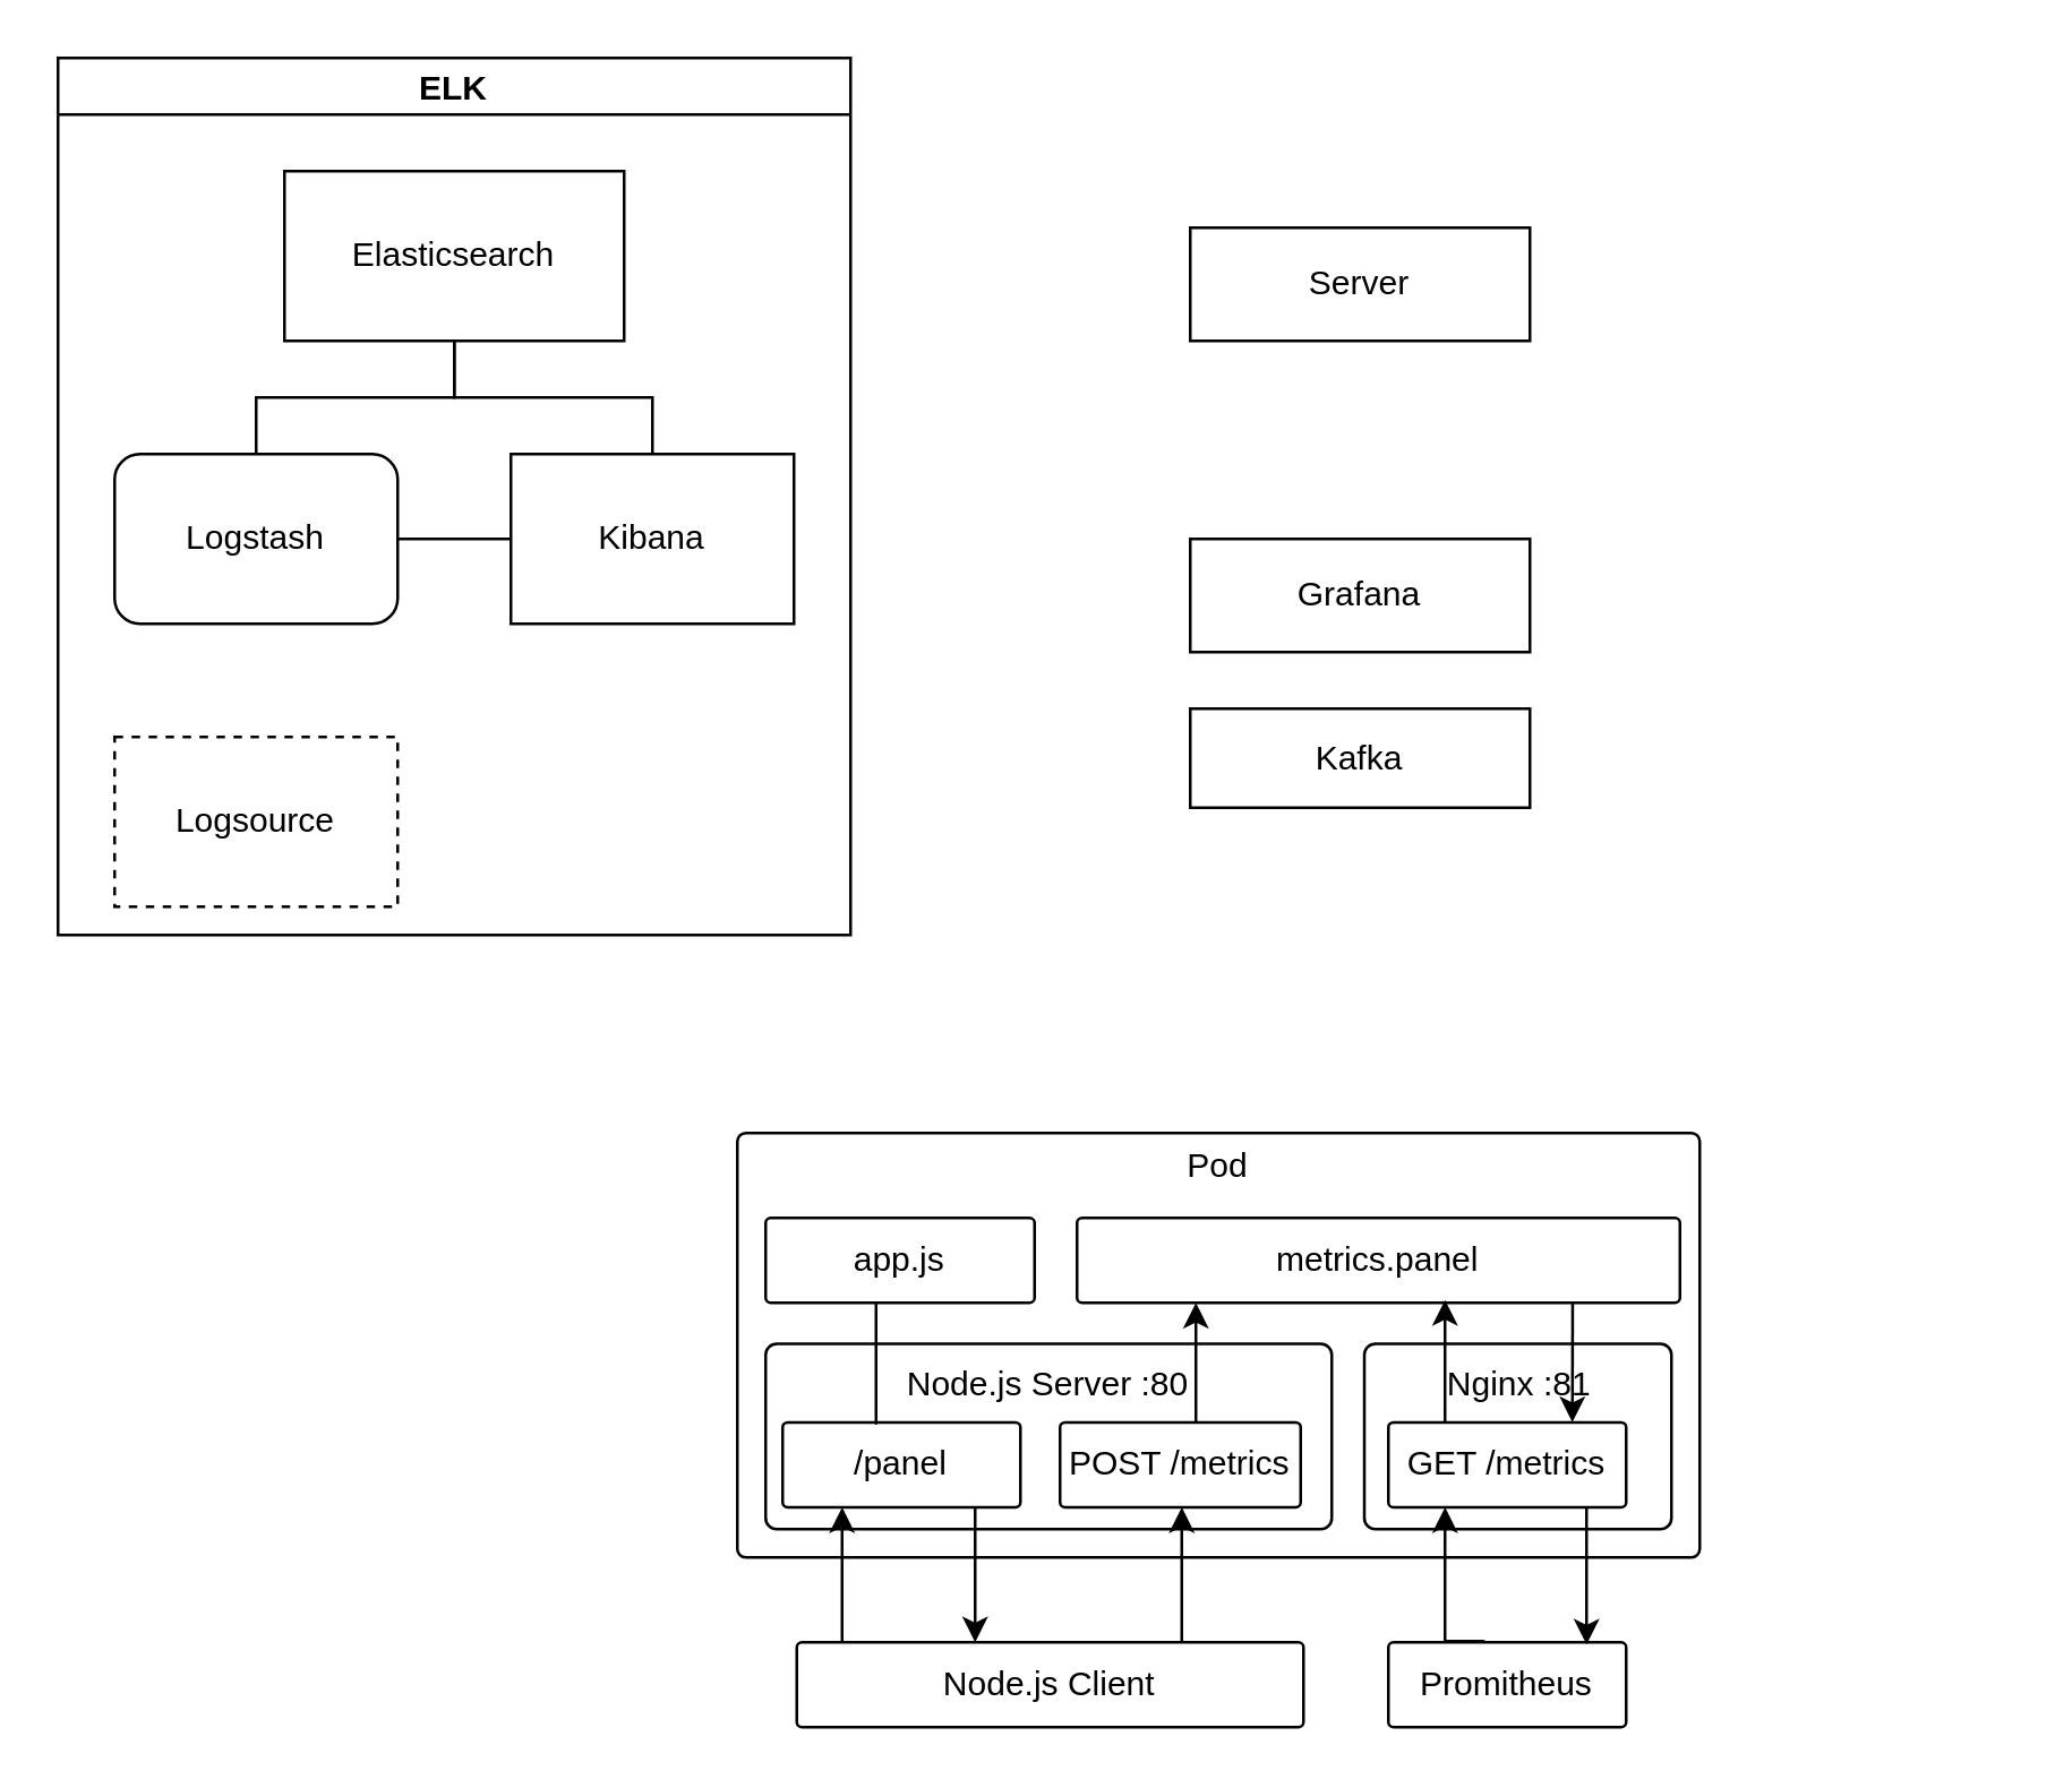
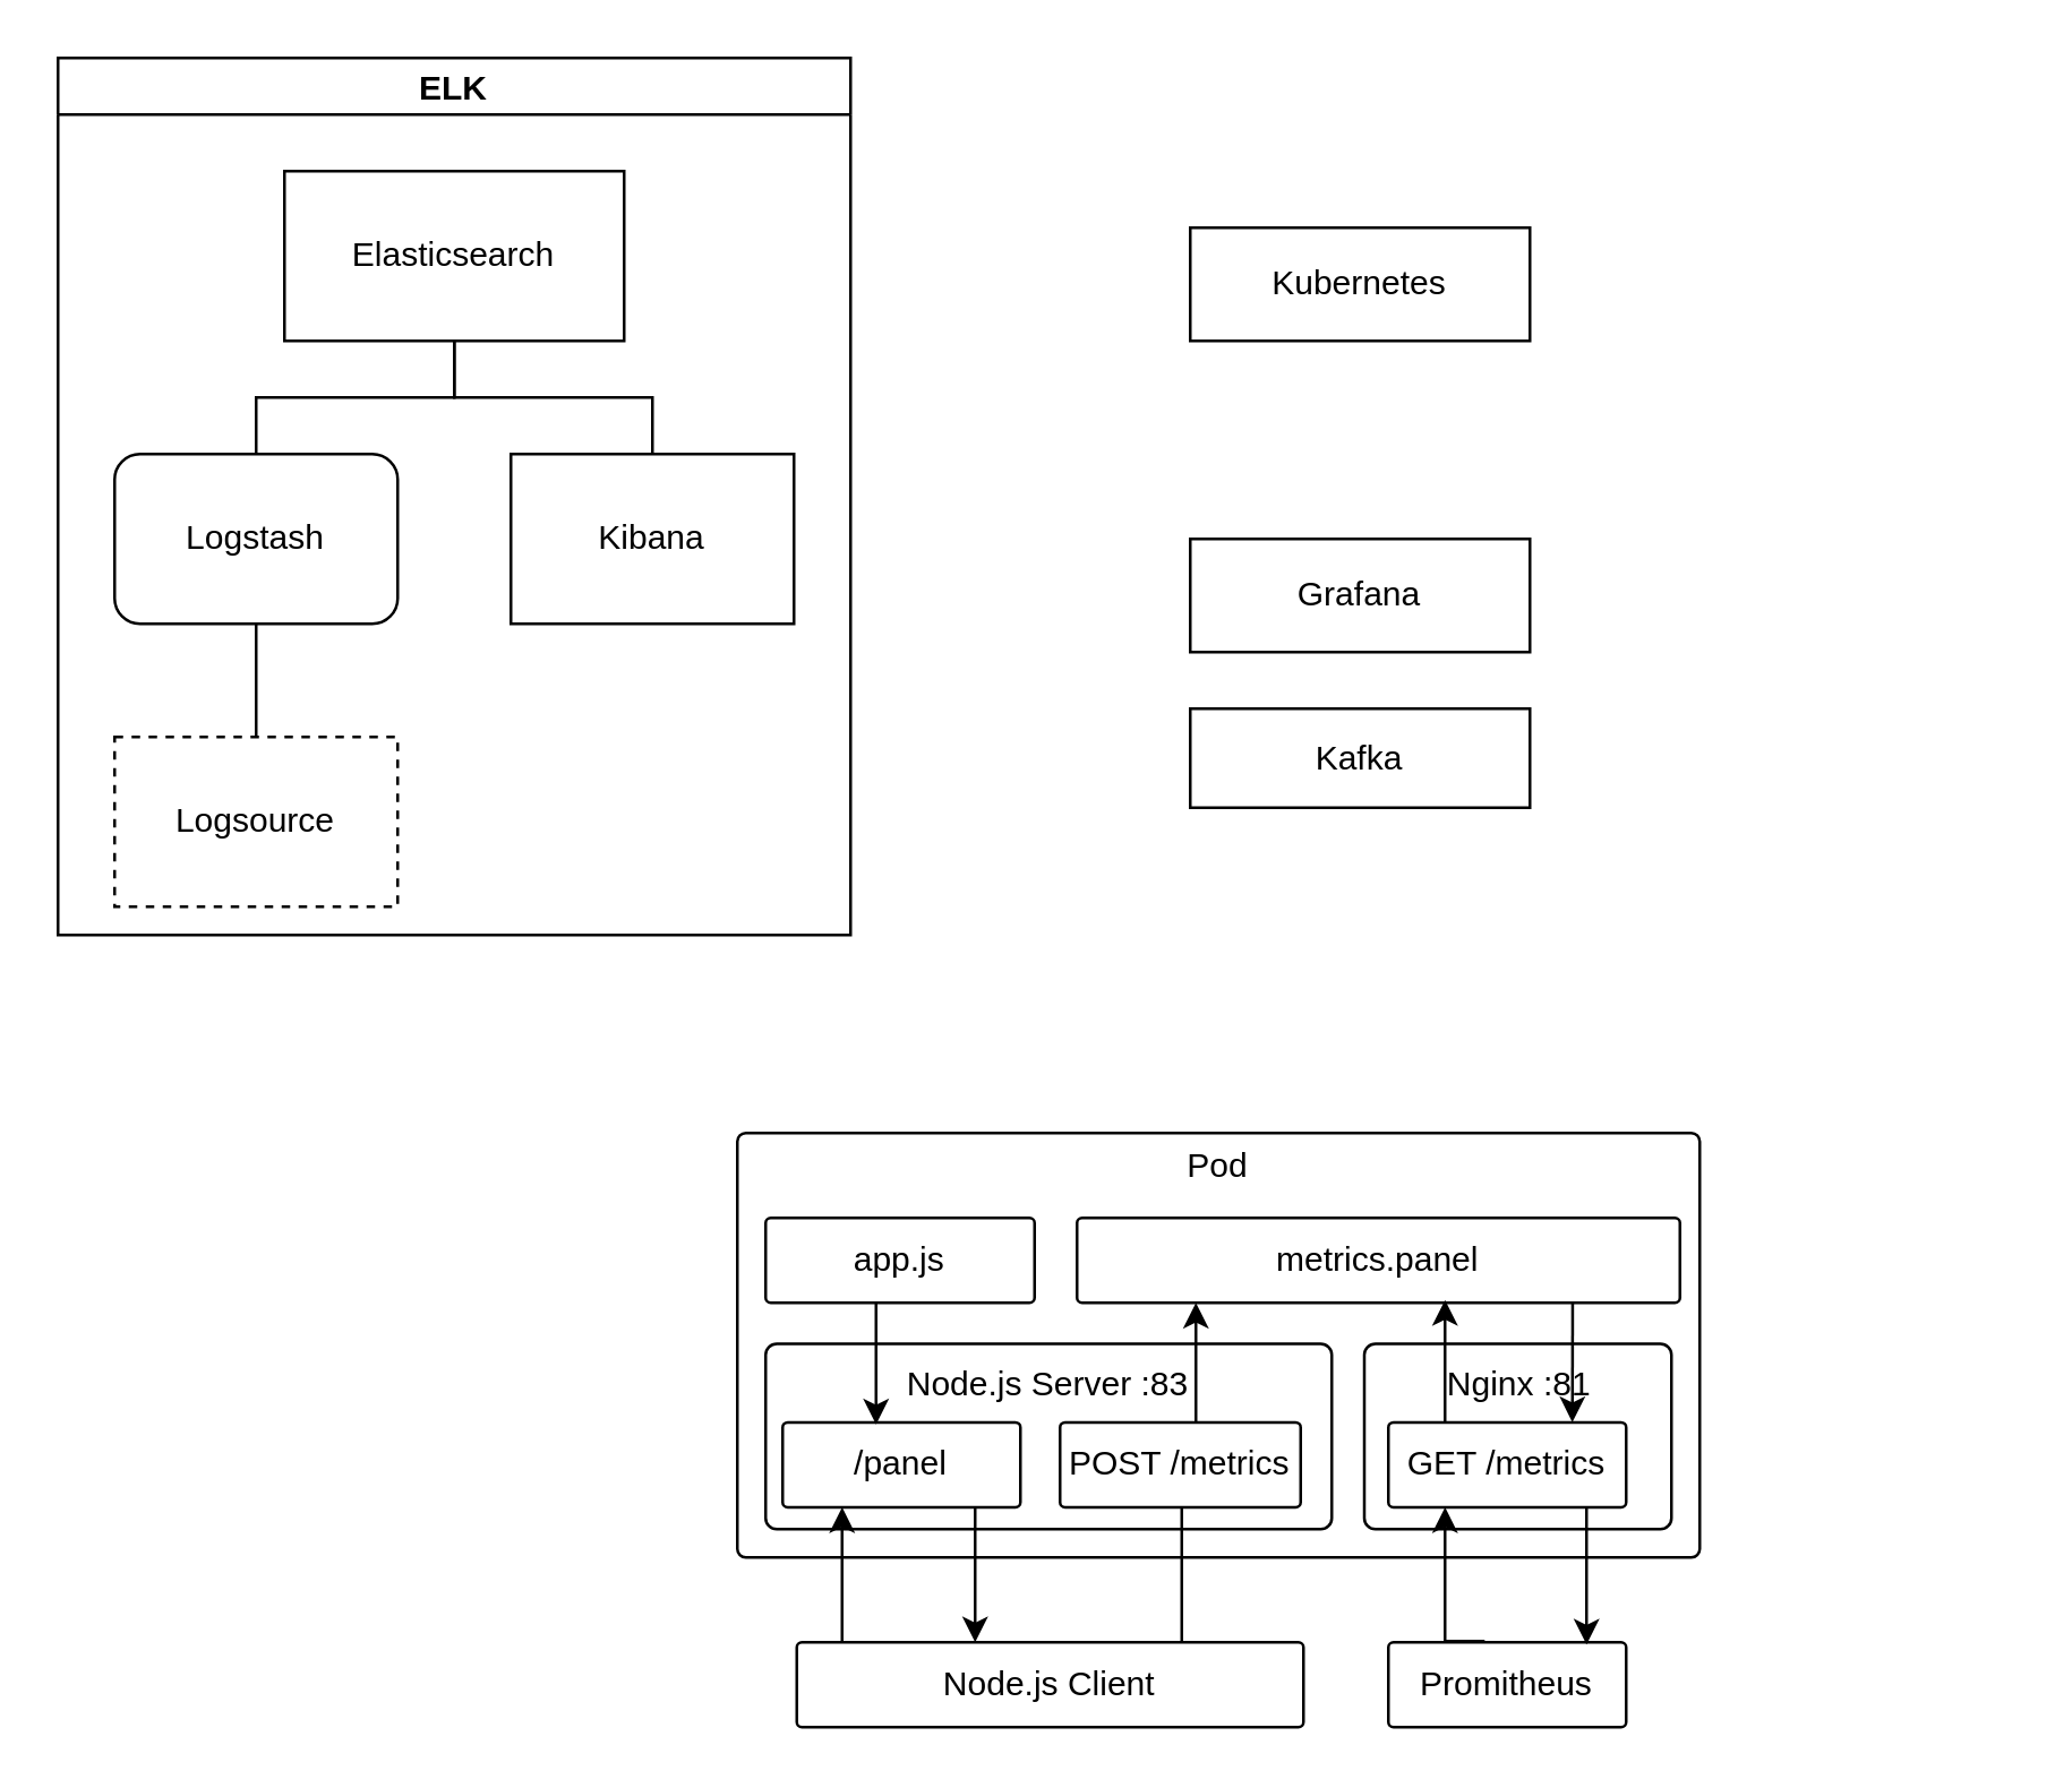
- <mxCell id="12" value="Server" style="whiteSpace=wrap;html=1;align=center;treeFolding=1;treeMoving=1;newEdgeStyle={&quot;edgeStyle&quot;:&quot;elbowEdgeStyle&quot;,&quot;startArrow&quot;:&quot;none&quot;,&quot;endArrow&quot;:&quot;none&quot;};" vertex="1" parent="1"><mxGeometry x="420" y="80" width="120" height="40" as="geometry" /></mxCell>
+ <mxCell id="12" value="Kubernetes" style="whiteSpace=wrap;html=1;align=center;treeFolding=1;treeMoving=1;newEdgeStyle={&quot;edgeStyle&quot;:&quot;elbowEdgeStyle&quot;,&quot;startArrow&quot;:&quot;none&quot;,&quot;endArrow&quot;:&quot;none&quot;};" vertex="1" parent="1"><mxGeometry x="420" y="80" width="120" height="40" as="geometry" /></mxCell>
- <mxCell id="8" value="" style="edgeStyle=elbowEdgeStyle;elbow=vertical;startArrow=none;endArrow=none;rounded=0;" edge="1" target="7" source="6" parent="2"><mxGeometry relative="1" as="geometry"><mxPoint x="200" y="160" as="sourcePoint" /></mxGeometry></mxCell>
+ <mxCell id="8" value="" style="edgeStyle=elbowEdgeStyle;elbow=vertical;startArrow=none;endArrow=none;rounded=0;" edge="1" target="9" source="6" parent="2"><mxGeometry relative="1" as="geometry"><mxPoint x="200" y="160" as="sourcePoint" /></mxGeometry></mxCell>
- <mxCell id="15" value="&lt;span&gt;Node.js Server :80&lt;/span&gt;" style="rounded=1;whiteSpace=wrap;html=1;align=center;verticalAlign=top;treeFolding=0;treeMoving=0;noLabel=0;arcSize=6;container=1;recursiveResize=0;" vertex="1" parent="14"><mxGeometry x="10" y="74.5" width="200" height="65.5" as="geometry" /></mxCell>
+ <mxCell id="15" value="&lt;span&gt;Node.js Server :83&lt;/span&gt;" style="rounded=1;whiteSpace=wrap;html=1;align=center;verticalAlign=top;treeFolding=0;treeMoving=0;noLabel=0;arcSize=6;container=1;recursiveResize=0;" vertex="1" parent="14"><mxGeometry x="10" y="74.5" width="200" height="65.5" as="geometry" /></mxCell>
- <mxCell id="24" style="edgeStyle=elbowEdgeStyle;rounded=0;orthogonalLoop=1;jettySize=auto;html=1;entryX=0.393;entryY=0.025;entryDx=0;entryDy=0;entryPerimeter=0;endArrow=none;" edge="1" parent="14" source="25" target="16"><mxGeometry relative="1" as="geometry" /></mxCell>
+ <mxCell id="24" style="edgeStyle=elbowEdgeStyle;rounded=0;orthogonalLoop=1;jettySize=auto;html=1;entryX=0.393;entryY=0.025;entryDx=0;entryDy=0;entryPerimeter=0;" edge="1" parent="14" source="25" target="16"><mxGeometry relative="1" as="geometry" /></mxCell>
- <mxCell id="29" style="edgeStyle=elbowEdgeStyle;rounded=0;orthogonalLoop=1;jettySize=auto;html=1;" edge="1" parent="1" source="30" target="17"><mxGeometry relative="1" as="geometry"><mxPoint x="430" y="590" as="targetPoint" /></mxGeometry></mxCell>
+ <mxCell id="29" style="edgeStyle=elbowEdgeStyle;rounded=0;orthogonalLoop=1;jettySize=auto;html=1;endArrow=none;" edge="1" parent="1" source="30" target="17"><mxGeometry relative="1" as="geometry"><mxPoint x="430" y="590" as="targetPoint" /></mxGeometry></mxCell>
